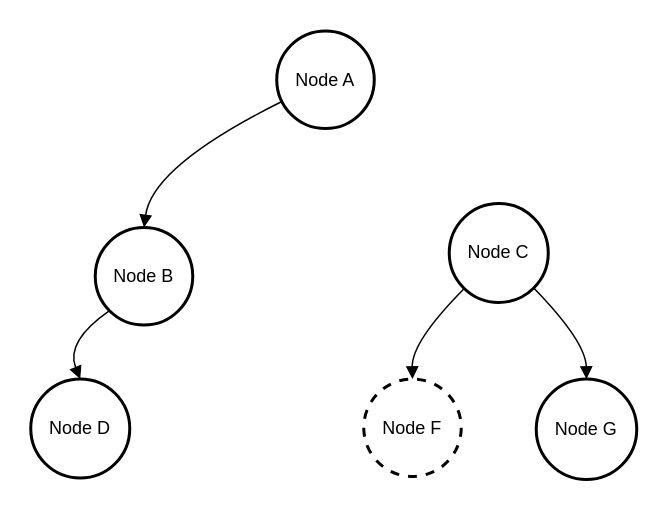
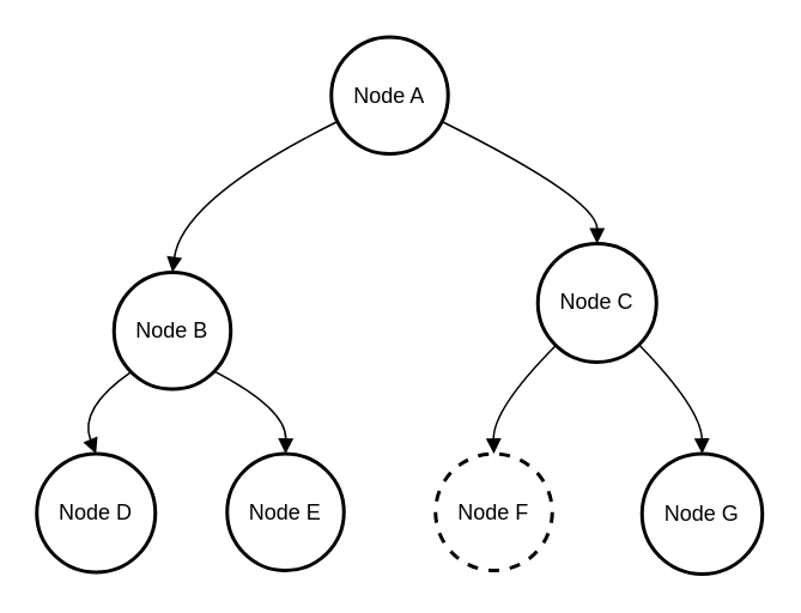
+ <mxCell id="10" value="" style="curved=1;startArrow=none;endArrow=block;exitX=1.006;exitY=0.753;entryX=0.504;entryY=0.005;" edge="1" parent="1" source="2" target="4"><mxGeometry relative="1" as="geometry"><Array as="points"><mxPoint x="332" y="110" /></Array></mxGeometry></mxCell>
+ <mxCell id="12" value="" style="curved=1;startArrow=none;endArrow=block;exitX=1.008;exitY=1.001;entryX=0.505;entryY=0.007;" edge="1" parent="1" source="3" target="6"><mxGeometry relative="1" as="geometry"><Array as="points"><mxPoint x="159" y="227" /></Array></mxGeometry></mxCell>
+ <mxCell id="6" value="Node E" style="ellipse;aspect=fixed;strokeWidth=2;whiteSpace=wrap;" vertex="1" parent="1"><mxGeometry x="126" y="252" width="65" height="65" as="geometry" /></mxCell>
